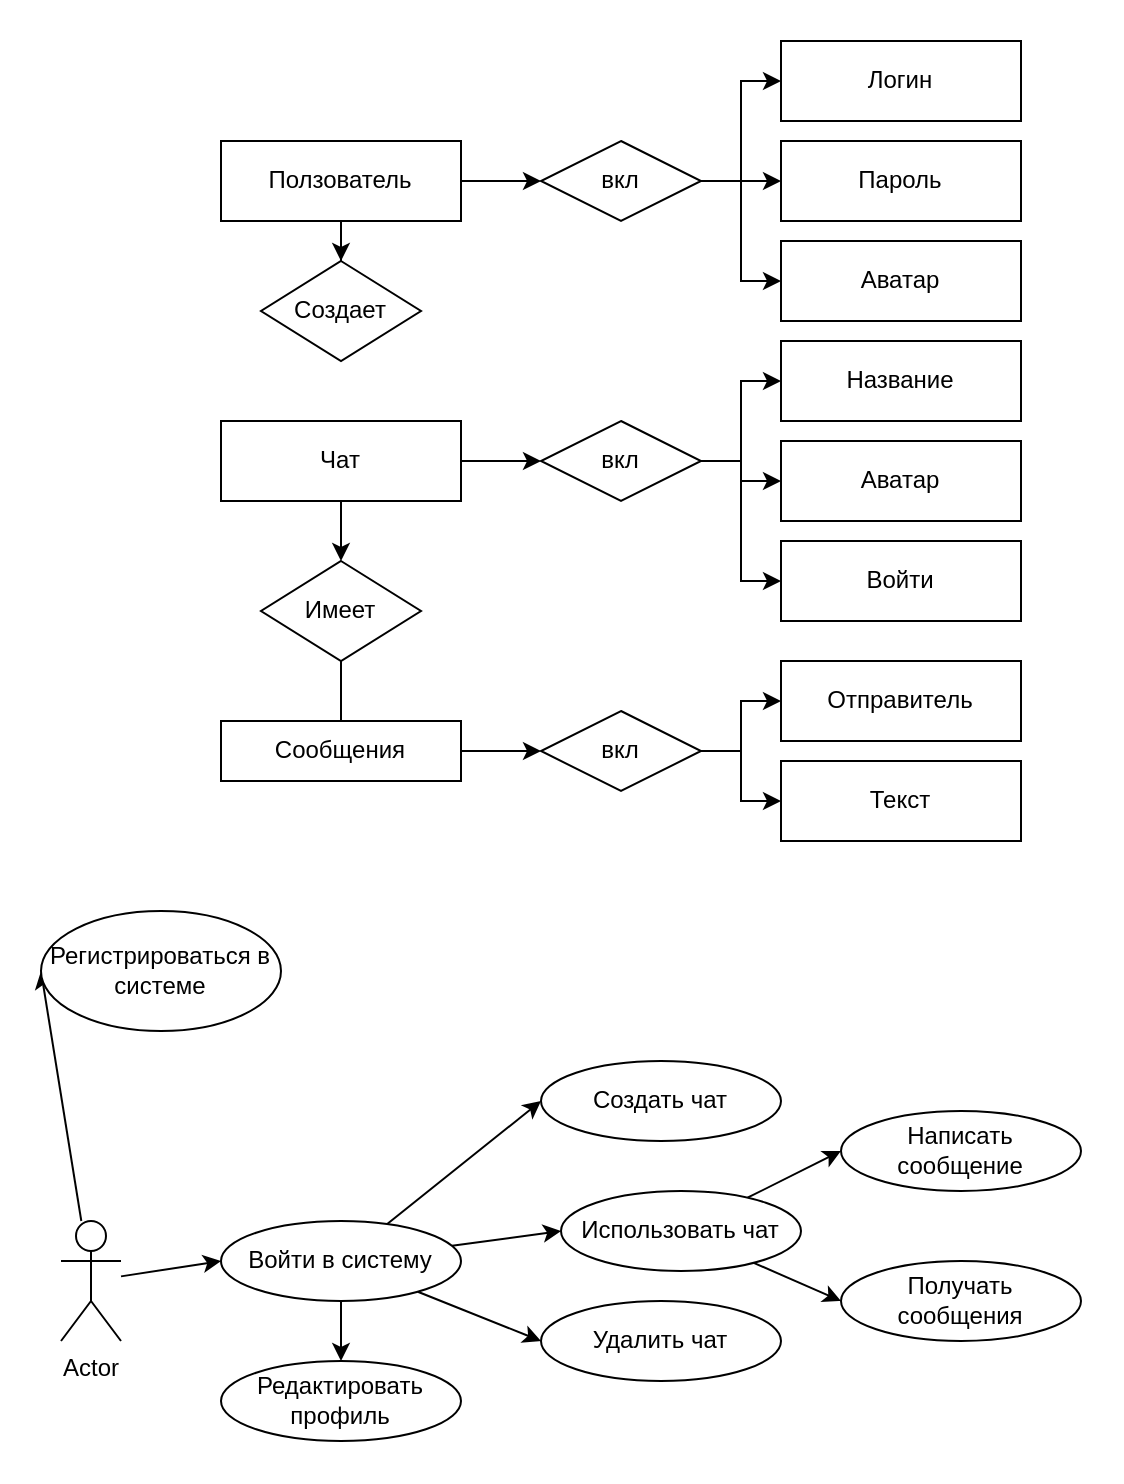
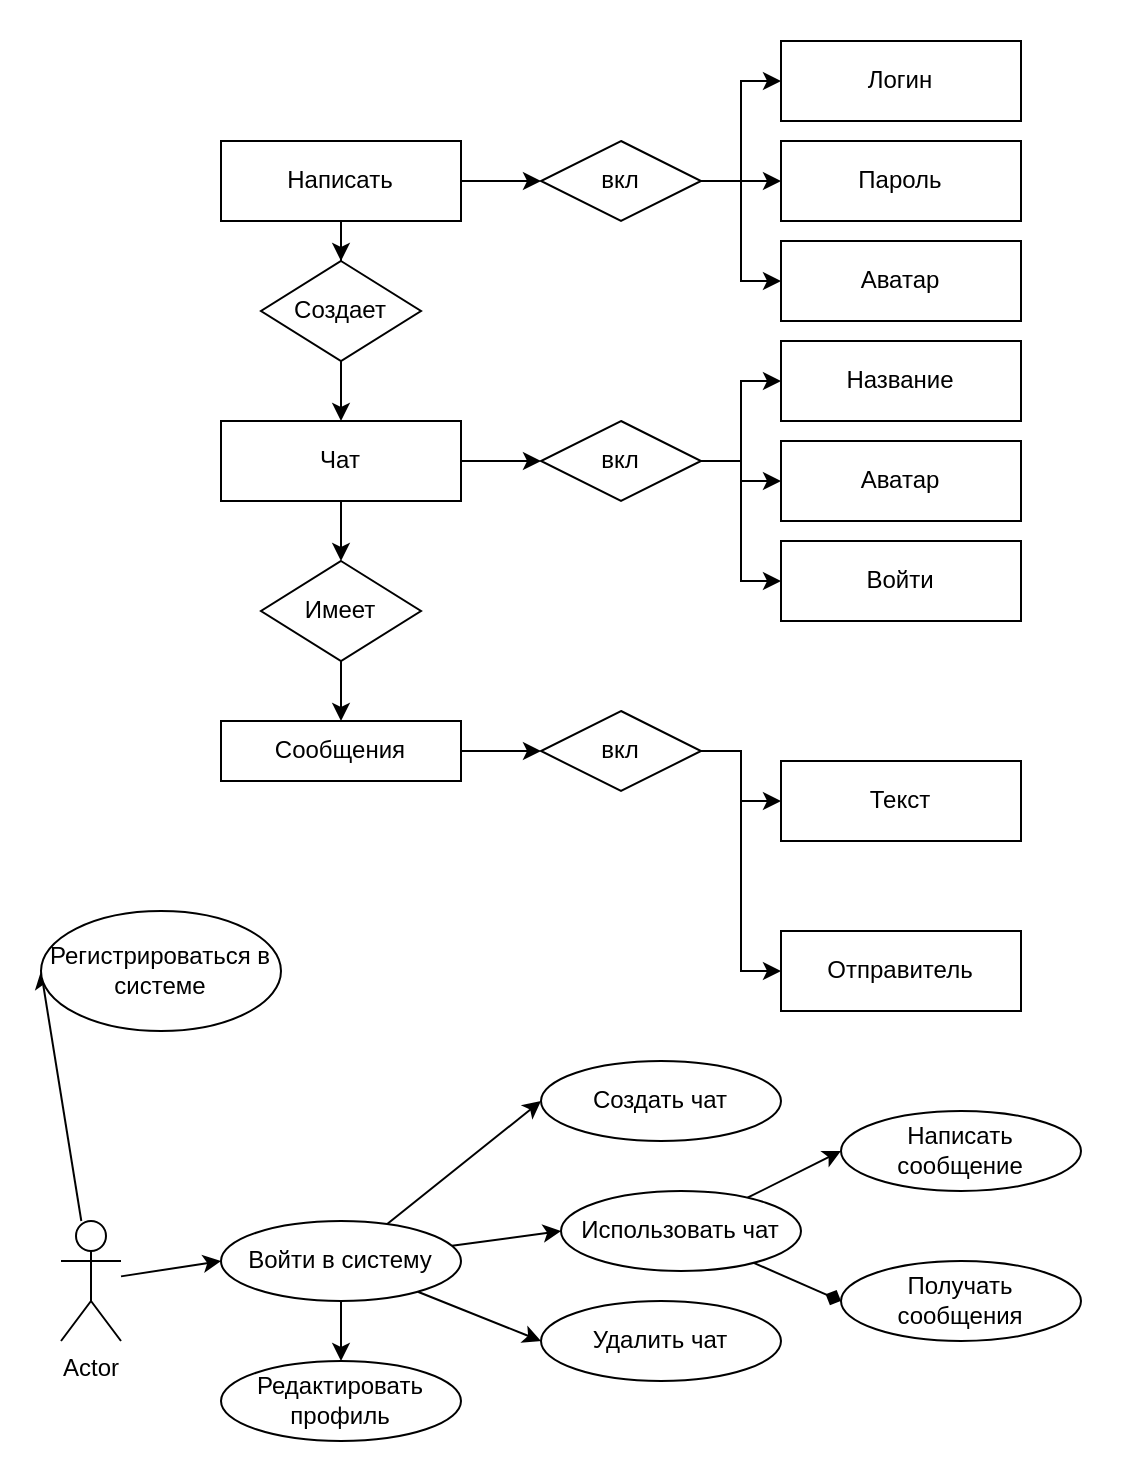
- <mxCell id="4" value="Ползователь" style="rounded=0;whiteSpace=wrap;html=1;" vertex="1" parent="1"><mxGeometry x="110" y="70" width="120" height="40" as="geometry" /></mxCell>
+ <mxCell id="4" value="Написать" style="rounded=0;whiteSpace=wrap;html=1;" vertex="1" parent="1"><mxGeometry x="110" y="70" width="120" height="40" as="geometry" /></mxCell>
+ <mxCell id="5" style="edgeStyle=orthogonalEdgeStyle;rounded=0;orthogonalLoop=1;jettySize=auto;html=1;entryX=0.5;entryY=0;entryDx=0;entryDy=0;" edge="1" parent="1" source="6" target="16"><mxGeometry relative="1" as="geometry" /></mxCell>
- <mxCell id="20" value="Отправитель" style="rounded=0;whiteSpace=wrap;html=1;" vertex="1" parent="1"><mxGeometry x="390" y="330" width="120" height="40" as="geometry" /></mxCell>
+ <mxCell id="20" value="Отправитель" style="rounded=0;whiteSpace=wrap;html=1;" vertex="1" parent="1"><mxGeometry x="390" y="465" width="120" height="40" as="geometry" /></mxCell>
- <mxCell id="24" style="edgeStyle=orthogonalEdgeStyle;rounded=0;orthogonalLoop=1;jettySize=auto;html=1;entryX=0.5;entryY=0;entryDx=0;entryDy=0;endArrow=none;" edge="1" parent="1" source="25" target="22"><mxGeometry relative="1" as="geometry" /></mxCell>
+ <mxCell id="24" style="edgeStyle=orthogonalEdgeStyle;rounded=0;orthogonalLoop=1;jettySize=auto;html=1;entryX=0.5;entryY=0;entryDx=0;entryDy=0;" edge="1" parent="1" source="25" target="22"><mxGeometry relative="1" as="geometry" /></mxCell>
- <mxCell id="44" style="edgeStyle=none;rounded=0;orthogonalLoop=1;jettySize=auto;html=1;entryX=0;entryY=0.5;entryDx=0;entryDy=0;" edge="1" parent="1" source="45" target="49"><mxGeometry relative="1" as="geometry" /></mxCell>
+ <mxCell id="44" style="edgeStyle=none;rounded=0;orthogonalLoop=1;jettySize=auto;html=1;entryX=0;entryY=0.5;entryDx=0;entryDy=0;endArrow=diamond;" edge="1" parent="1" source="45" target="49"><mxGeometry relative="1" as="geometry" /></mxCell>
